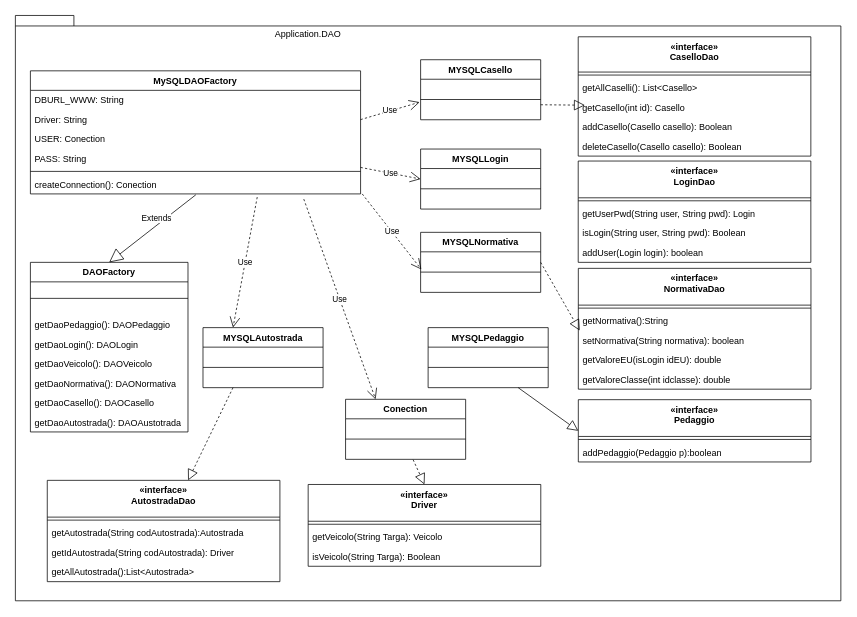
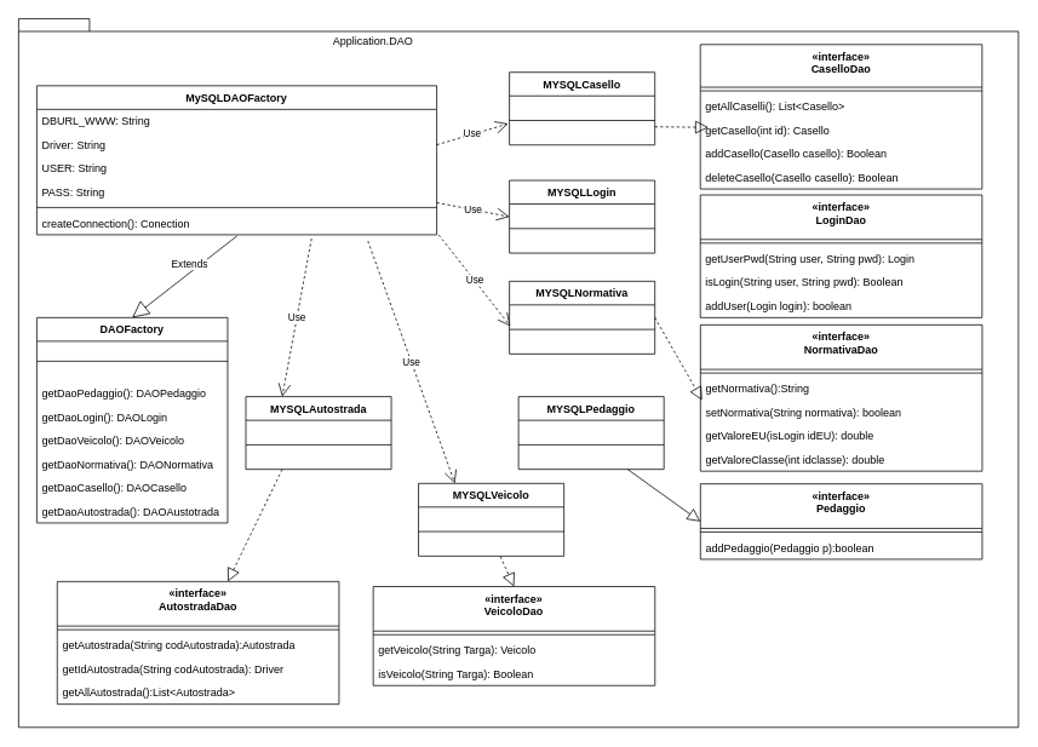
- <mxCell id="7" value="USER: Conection" style="text;strokeColor=none;fillColor=none;align=left;verticalAlign=top;spacingLeft=4;spacingRight=4;overflow=hidden;rotatable=0;points=[[0,0.5],[1,0.5]];portConstraint=eastwest;" vertex="1" parent="4"><mxGeometry y="78" width="440" height="26" as="geometry" /></mxCell>
+ <mxCell id="7" value="USER: String" style="text;strokeColor=none;fillColor=none;align=left;verticalAlign=top;spacingLeft=4;spacingRight=4;overflow=hidden;rotatable=0;points=[[0,0.5],[1,0.5]];portConstraint=eastwest;" vertex="1" parent="4"><mxGeometry y="78" width="440" height="26" as="geometry" /></mxCell>
- <mxCell id="29" value="Conection" style="swimlane;fontStyle=1;align=center;verticalAlign=top;childLayout=stackLayout;horizontal=1;startSize=26;horizontalStack=0;resizeParent=1;resizeParentMax=0;resizeLast=0;collapsible=1;marginBottom=0;" vertex="1" parent="1"><mxGeometry x="460" y="531.5" width="160" height="80" as="geometry" /></mxCell>
+ <mxCell id="29" value="MYSQLVeicolo" style="swimlane;fontStyle=1;align=center;verticalAlign=top;childLayout=stackLayout;horizontal=1;startSize=26;horizontalStack=0;resizeParent=1;resizeParentMax=0;resizeLast=0;collapsible=1;marginBottom=0;" vertex="1" parent="1"><mxGeometry x="460" y="531.5" width="160" height="80" as="geometry" /></mxCell>
- <mxCell id="63" value="«interface»&#10;Driver" style="swimlane;fontStyle=1;align=center;verticalAlign=top;childLayout=stackLayout;horizontal=1;startSize=49;horizontalStack=0;resizeParent=1;resizeParentMax=0;resizeLast=0;collapsible=1;marginBottom=0;" vertex="1" parent="1"><mxGeometry x="410.143" y="645" width="310" height="109" as="geometry" /></mxCell>
+ <mxCell id="63" value="«interface»&#10;VeicoloDao" style="swimlane;fontStyle=1;align=center;verticalAlign=top;childLayout=stackLayout;horizontal=1;startSize=49;horizontalStack=0;resizeParent=1;resizeParentMax=0;resizeLast=0;collapsible=1;marginBottom=0;" vertex="1" parent="1"><mxGeometry x="410.143" y="645" width="310" height="109" as="geometry" /></mxCell>
